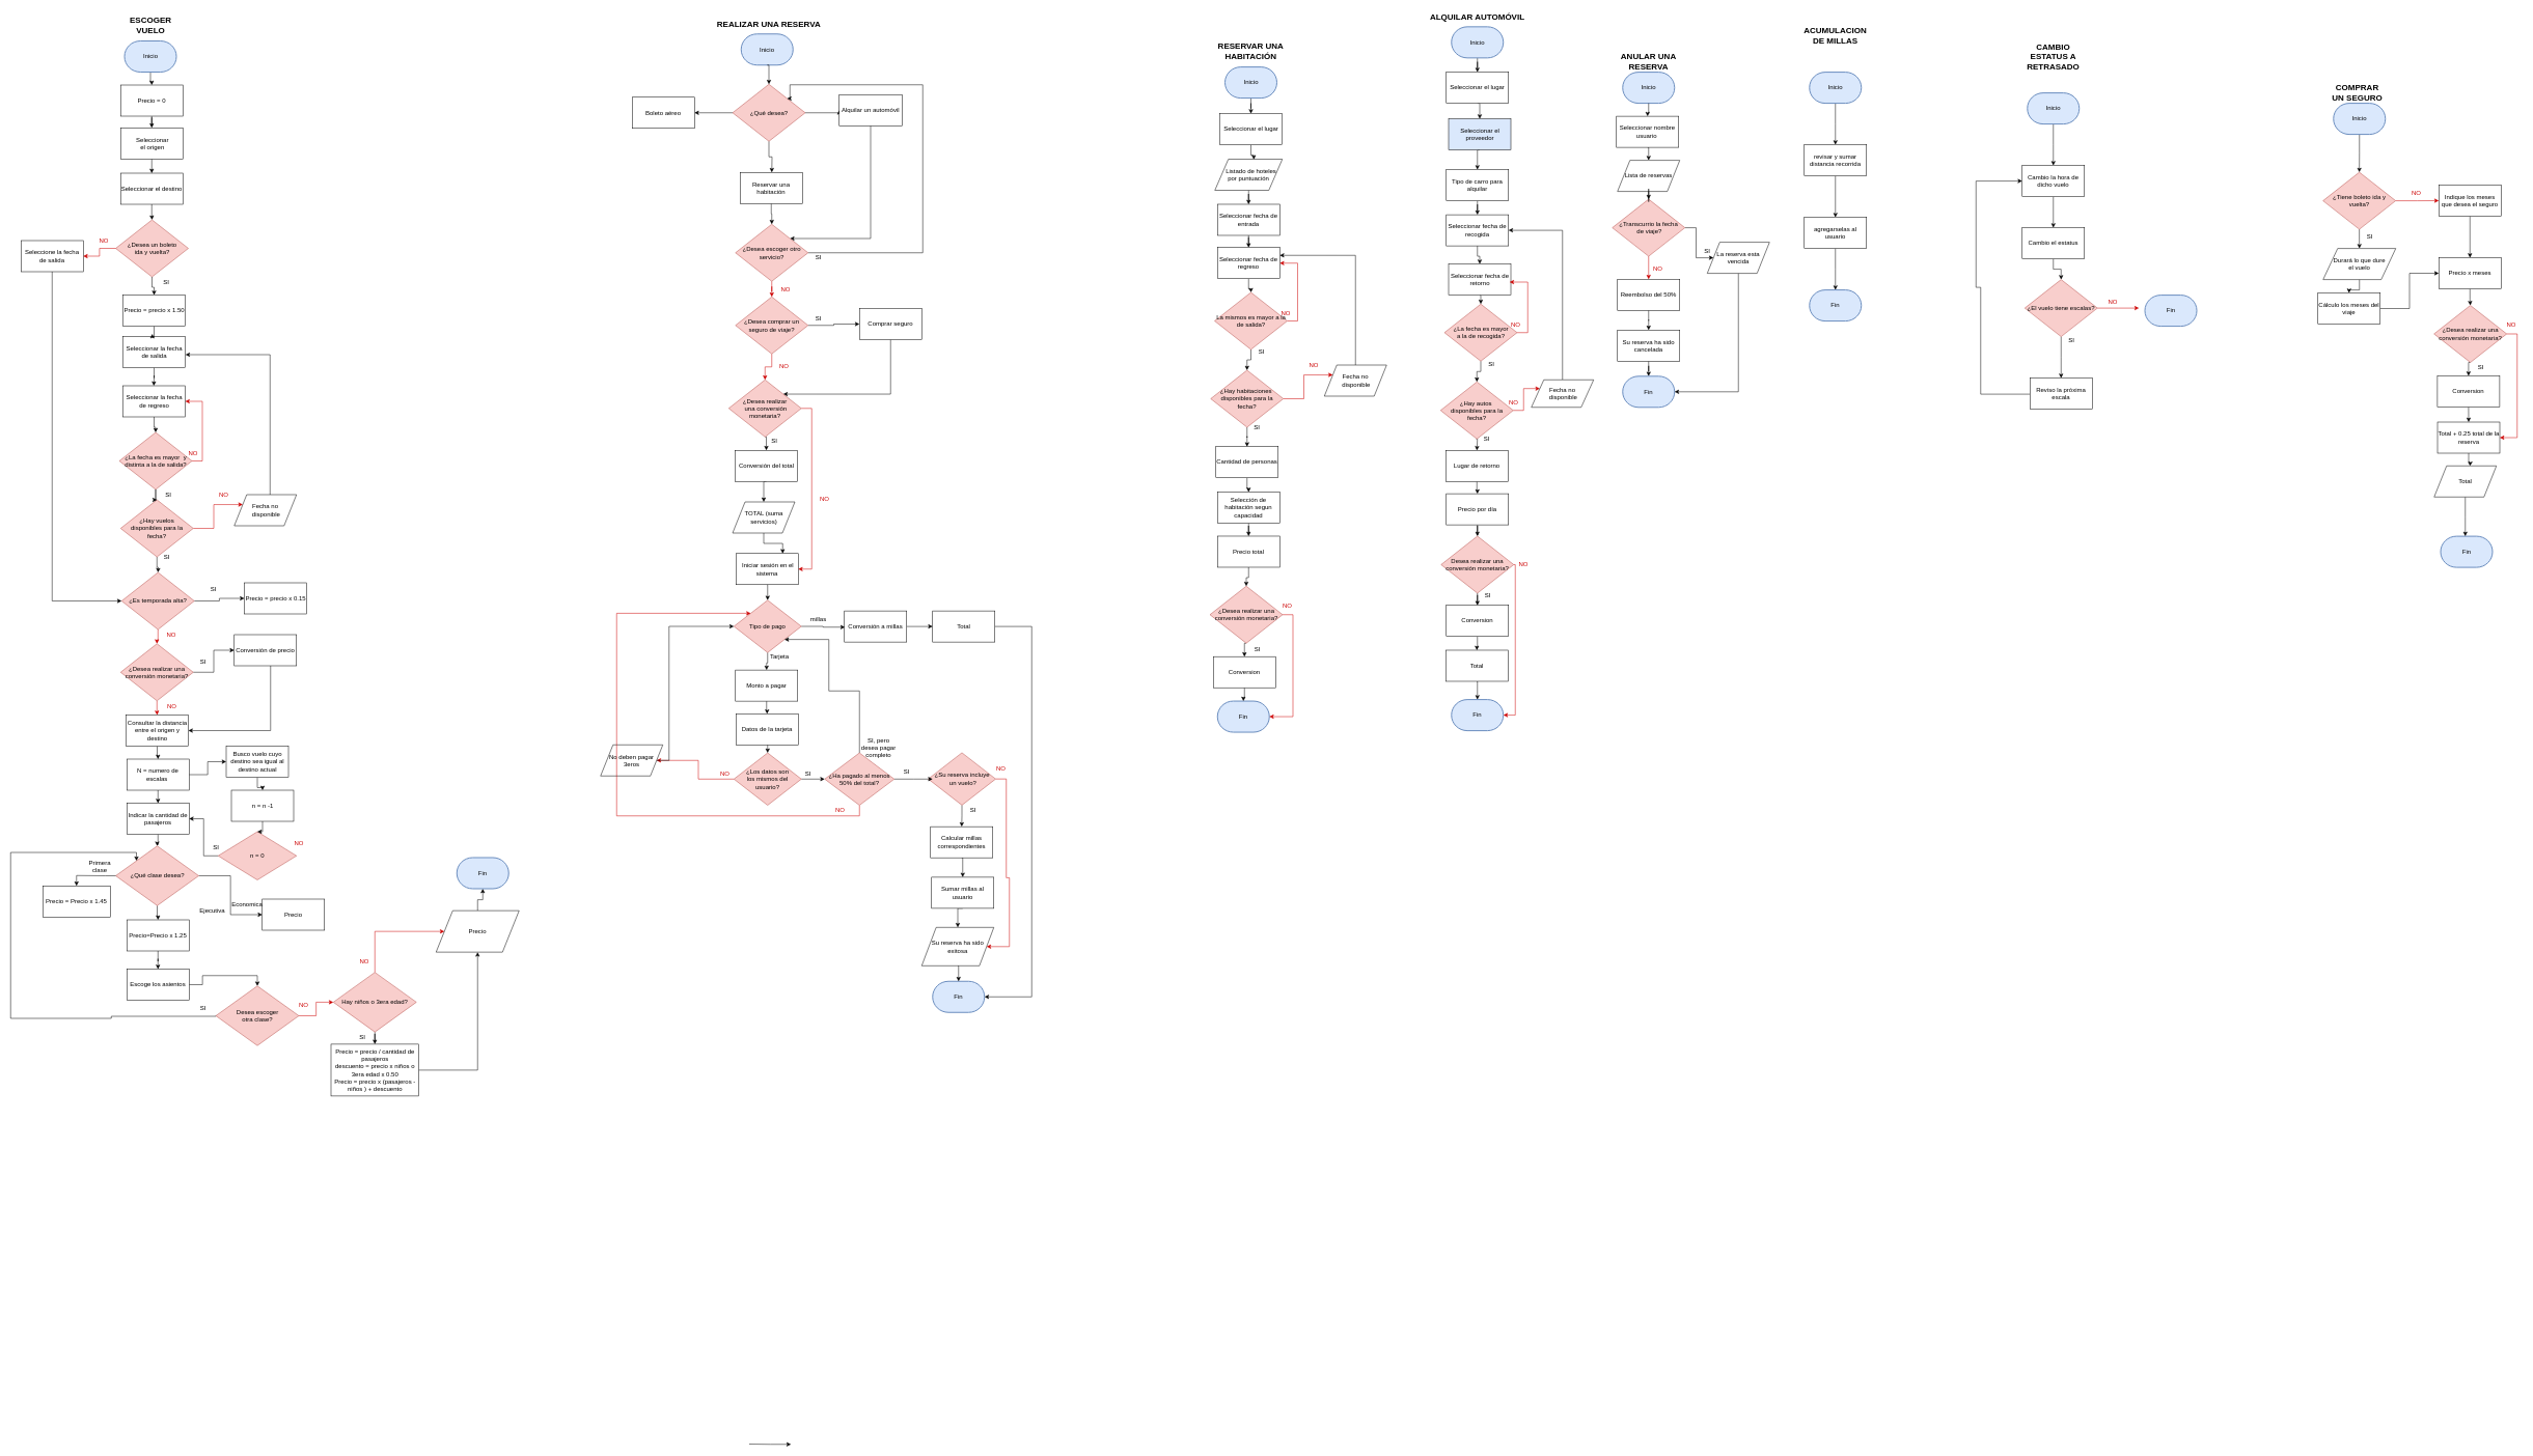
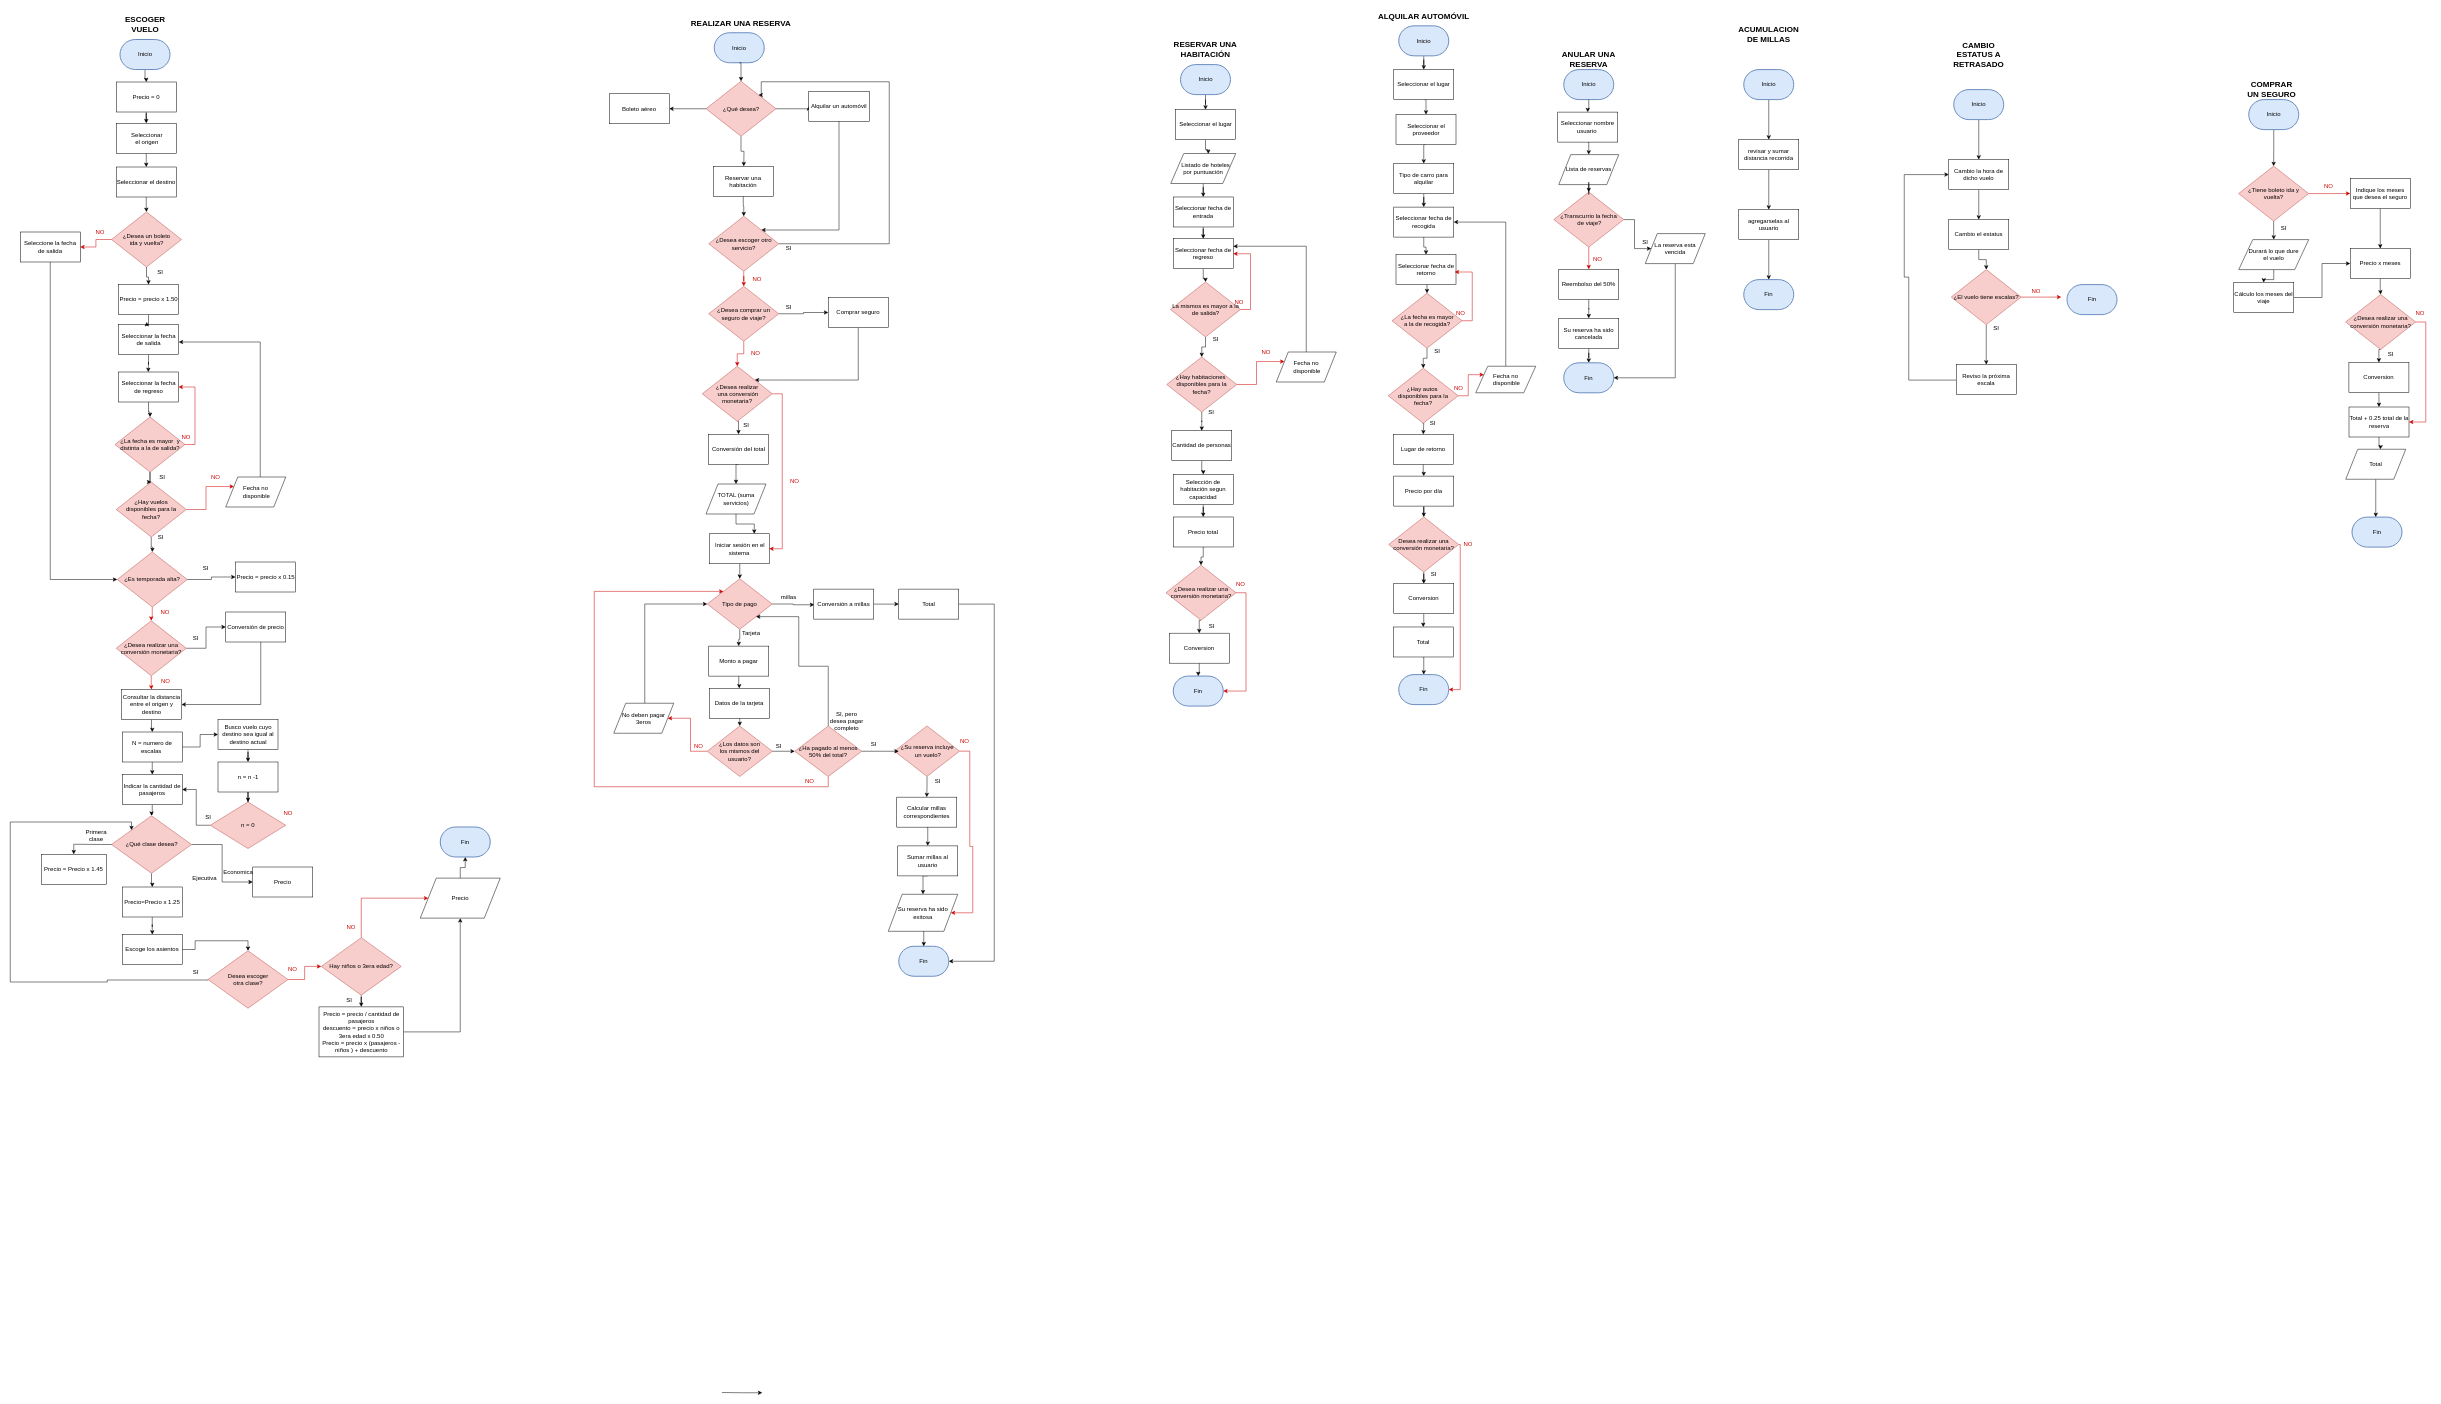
- <mxCell id="323" value="Seleccionar el proveedor" style="rounded=0;whiteSpace=wrap;html=1;fillColor=#dae8fc;" vertex="1" parent="1"><mxGeometry x="2791.5" y="228.2" width="120" height="60" as="geometry" /></mxCell>
+ <mxCell id="323" value="Seleccionar el proveedor" style="rounded=0;whiteSpace=wrap;html=1;" vertex="1" parent="1"><mxGeometry x="2791.5" y="228.2" width="120" height="60" as="geometry" /></mxCell>
- <mxCell id="134" value="No deben pagar 3eros" style="shape=parallelogram;perimeter=parallelogramPerimeter;whiteSpace=wrap;html=1;" parent="1" vertex="1"><mxGeometry x="1157" y="1435.5" width="120" height="60" as="geometry" /></mxCell>
+ <mxCell id="134" value="No deben pagar 3eros" style="shape=parallelogram;perimeter=parallelogramPerimeter;whiteSpace=wrap;html=1;" parent="1" vertex="1"><mxGeometry x="1227" y="1405.5" width="120" height="60" as="geometry" /></mxCell>
- <mxCell id="203" value="&lt;font color=&quot;#000000&quot;&gt;n = n -1&lt;/font&gt;" style="rounded=0;whiteSpace=wrap;html=1;fontSize=12;fontColor=#CC0000;" parent="1" vertex="1"><mxGeometry x="445.5" y="1523" width="120" height="60" as="geometry" /></mxCell>
+ <mxCell id="203" value="&lt;font color=&quot;#000000&quot;&gt;n = n -1&lt;/font&gt;" style="rounded=0;whiteSpace=wrap;html=1;fontSize=12;fontColor=#CC0000;" parent="1" vertex="1"><mxGeometry x="435.5" y="1523" width="120" height="60" as="geometry" /></mxCell>
